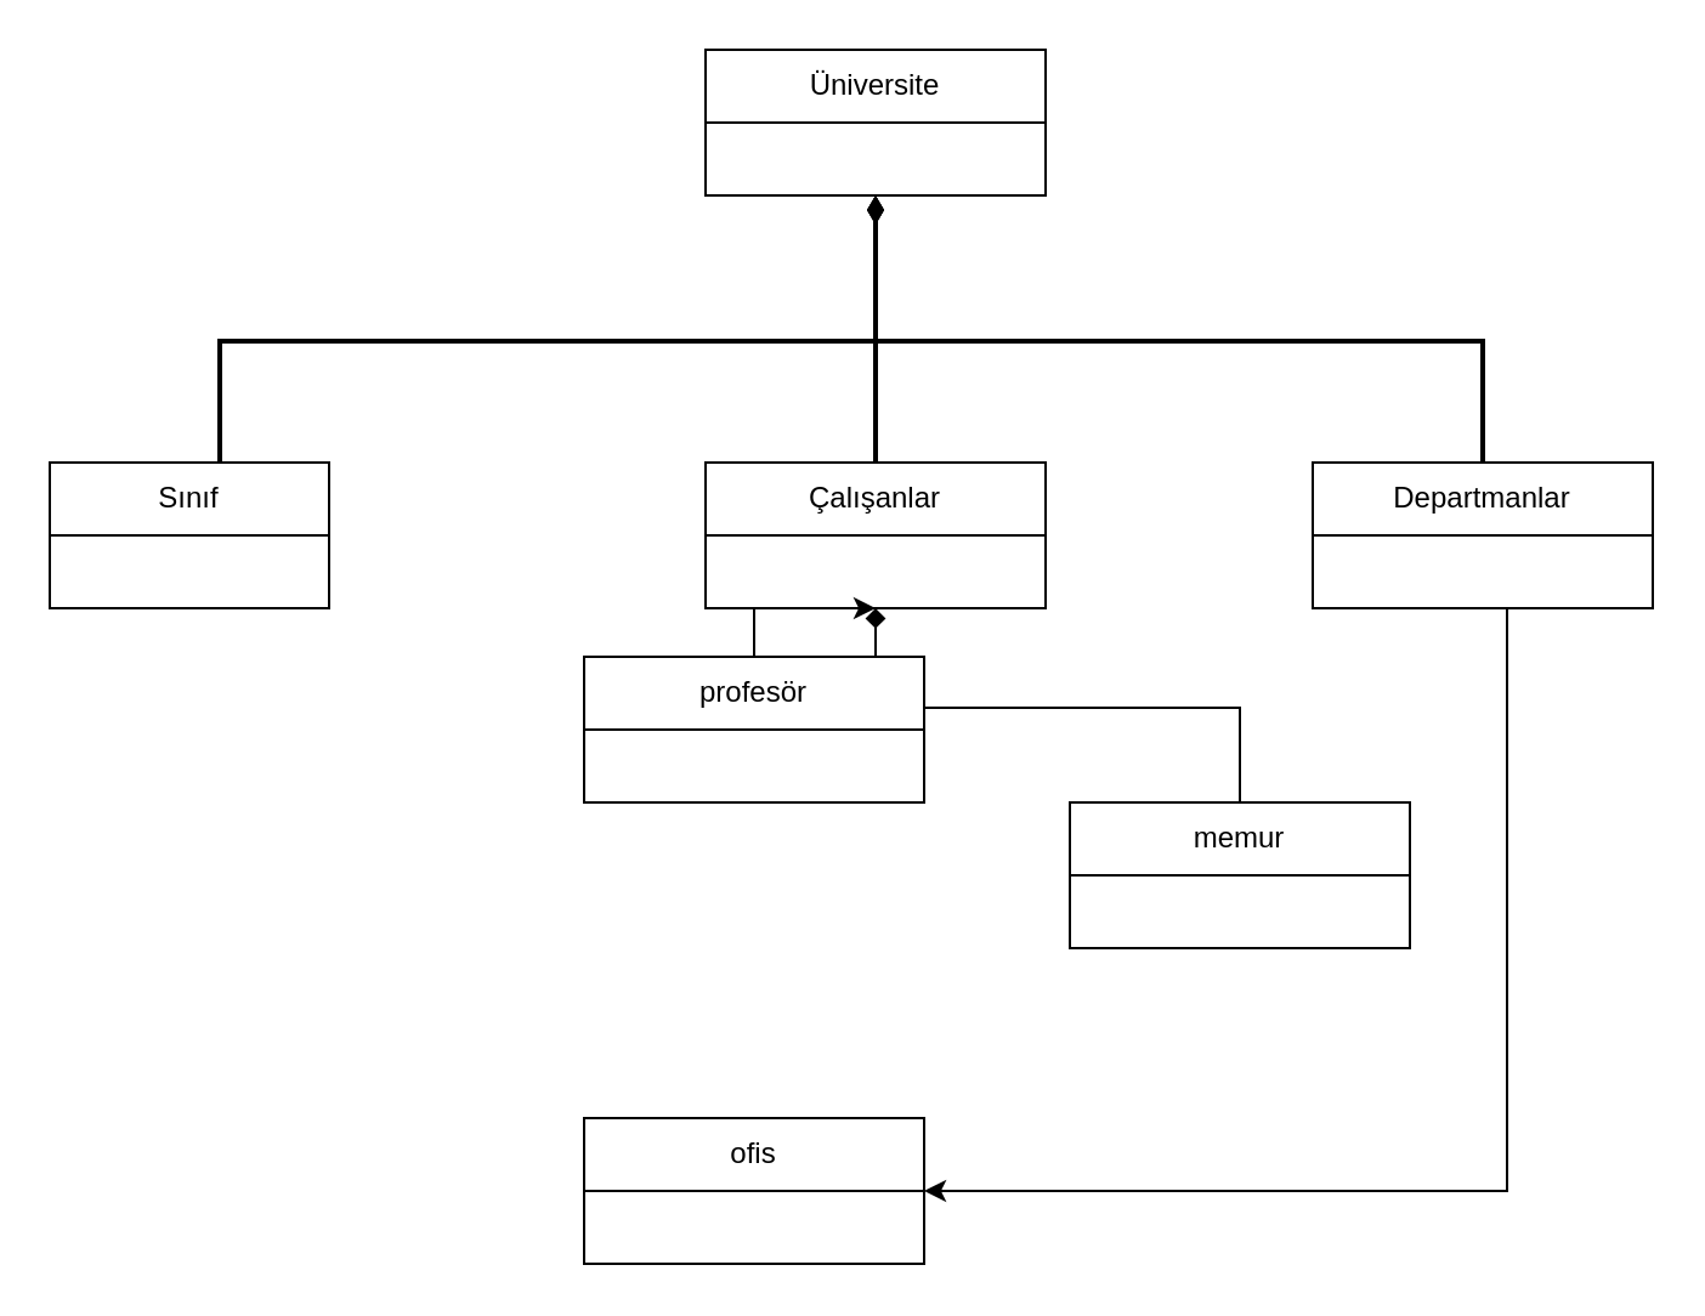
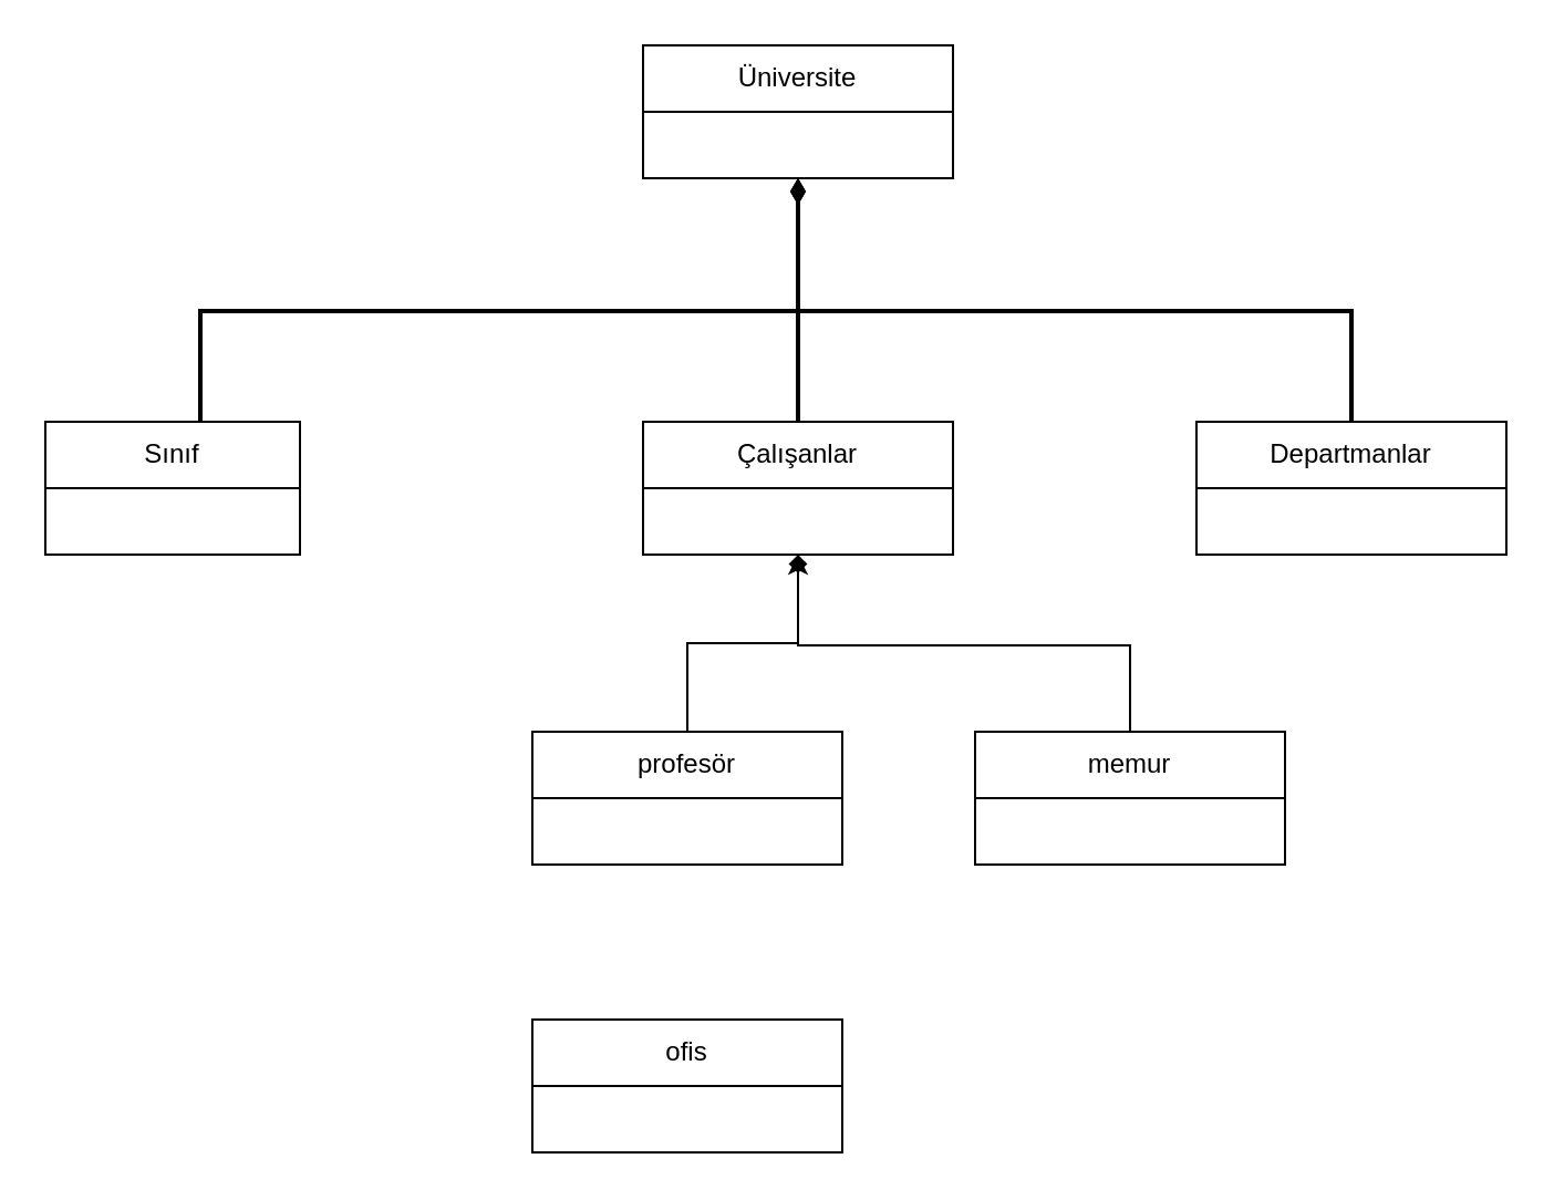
- <mxCell id="14" value="profesör" style="swimlane;fontStyle=0;childLayout=stackLayout;horizontal=1;startSize=30;horizontalStack=0;resizeParent=1;resizeParentMax=0;resizeLast=0;collapsible=1;marginBottom=0;whiteSpace=wrap;html=1;" vertex="1" parent="1"><mxGeometry x="240" y="270" width="140" height="60" as="geometry" /></mxCell>
+ <mxCell id="14" value="profesör" style="swimlane;fontStyle=0;childLayout=stackLayout;horizontal=1;startSize=30;horizontalStack=0;resizeParent=1;resizeParentMax=0;resizeLast=0;collapsible=1;marginBottom=0;whiteSpace=wrap;html=1;" vertex="1" parent="1"><mxGeometry x="240" y="330" width="140" height="60" as="geometry" /></mxCell>
- <mxCell id="8" style="edgeStyle=orthogonalEdgeStyle;rounded=0;orthogonalLoop=1;jettySize=auto;html=1;entryX=1;entryY=0.5;entryDx=0;entryDy=0;" edge="1" parent="1" source="9" target="10"><mxGeometry relative="1" as="geometry"><Array as="points"><mxPoint x="620" y="490" /></Array></mxGeometry></mxCell>
